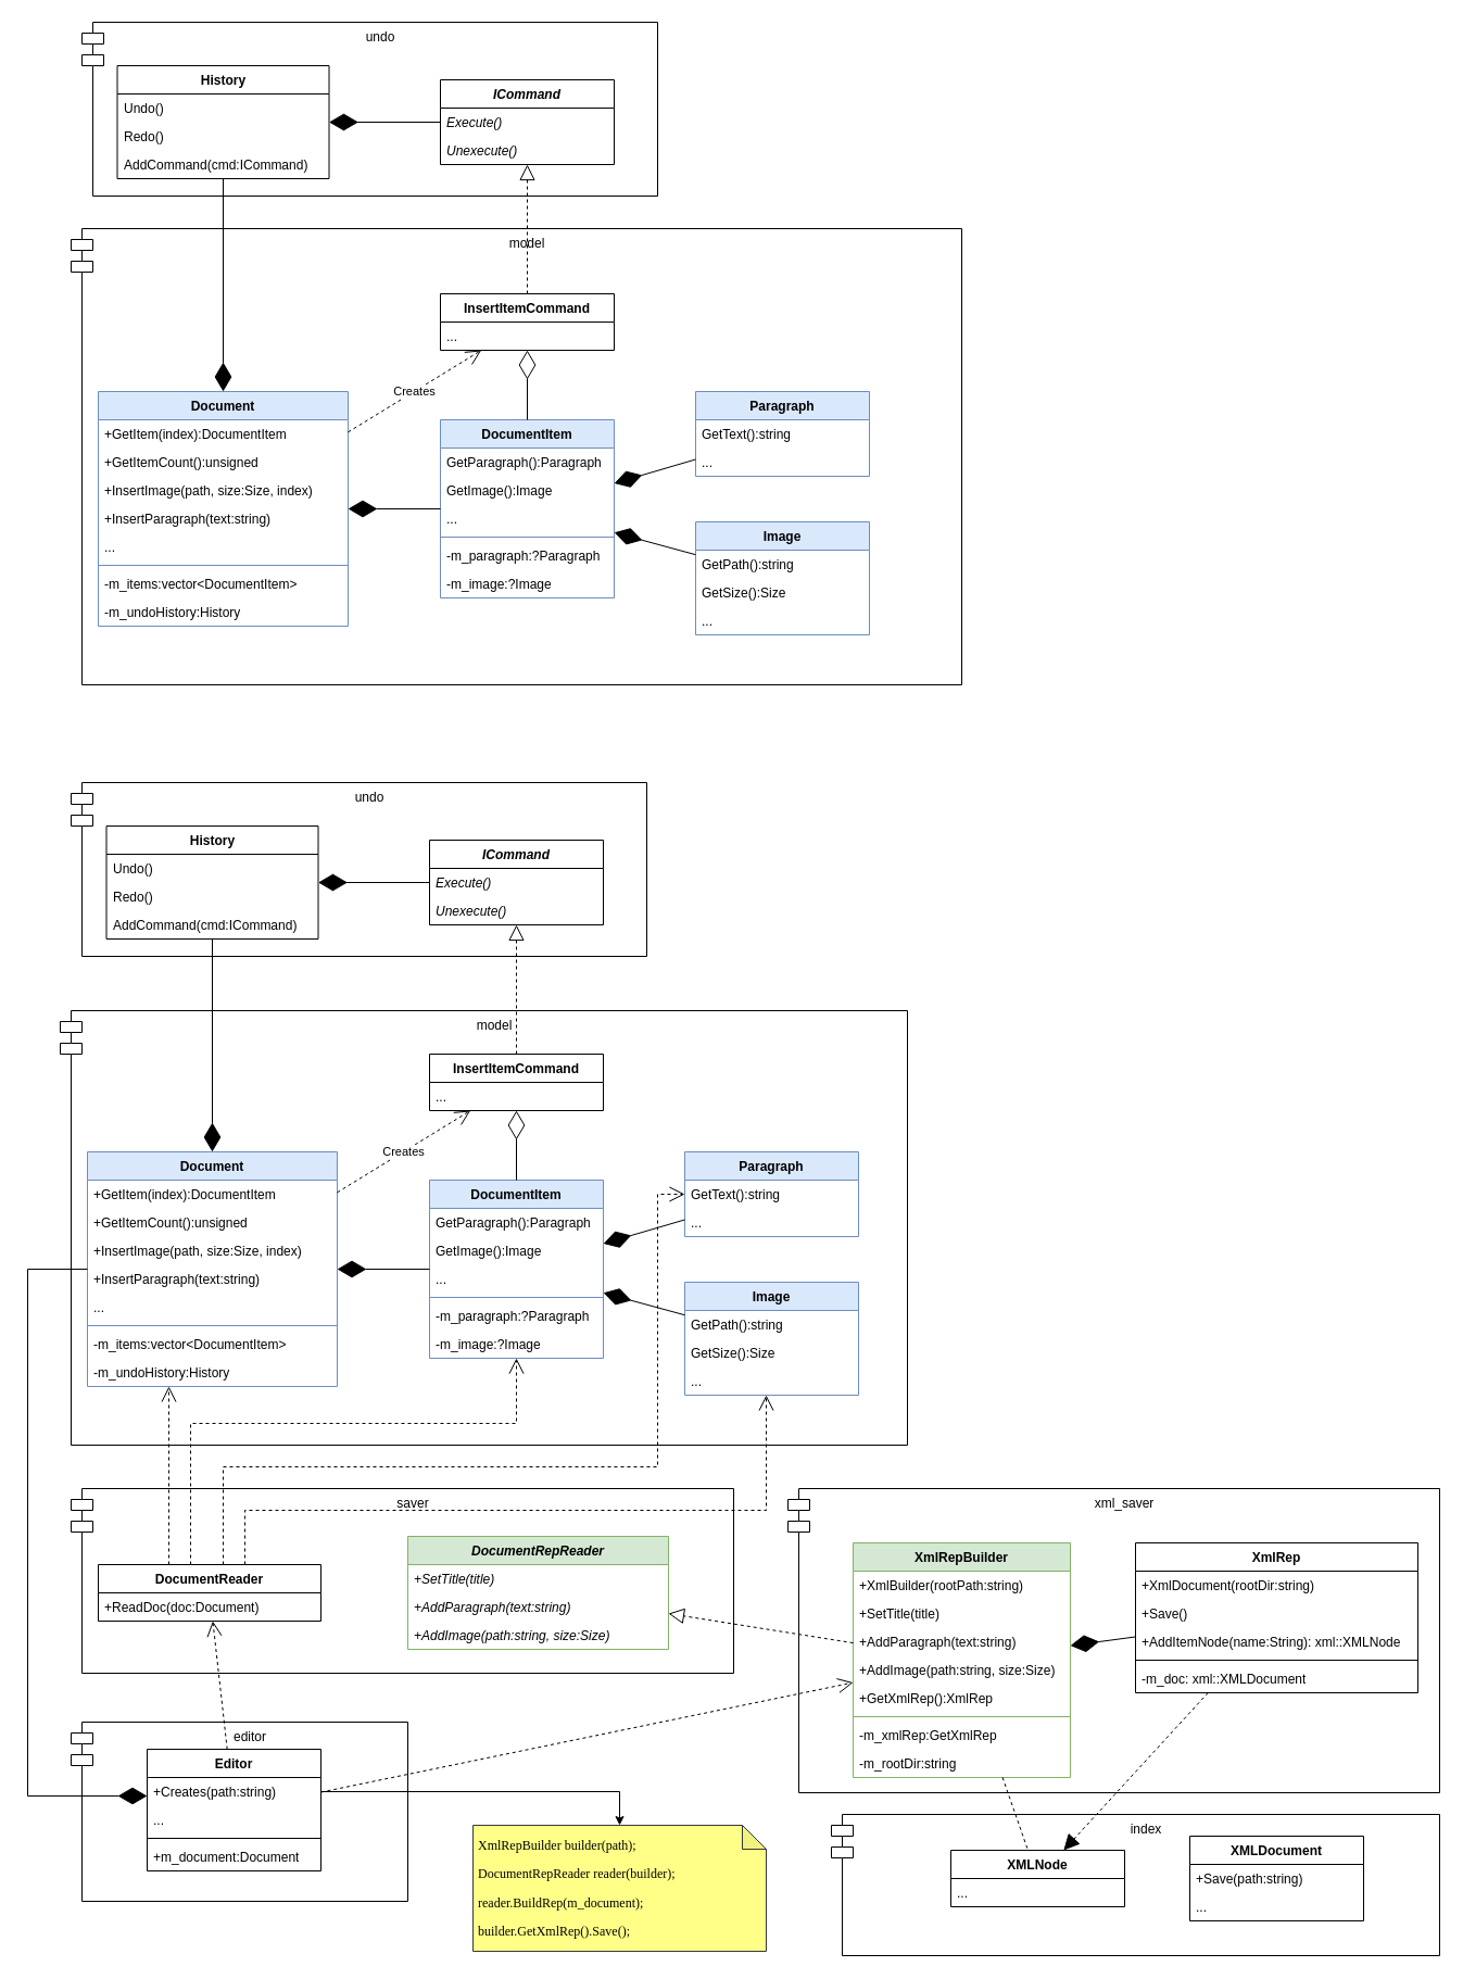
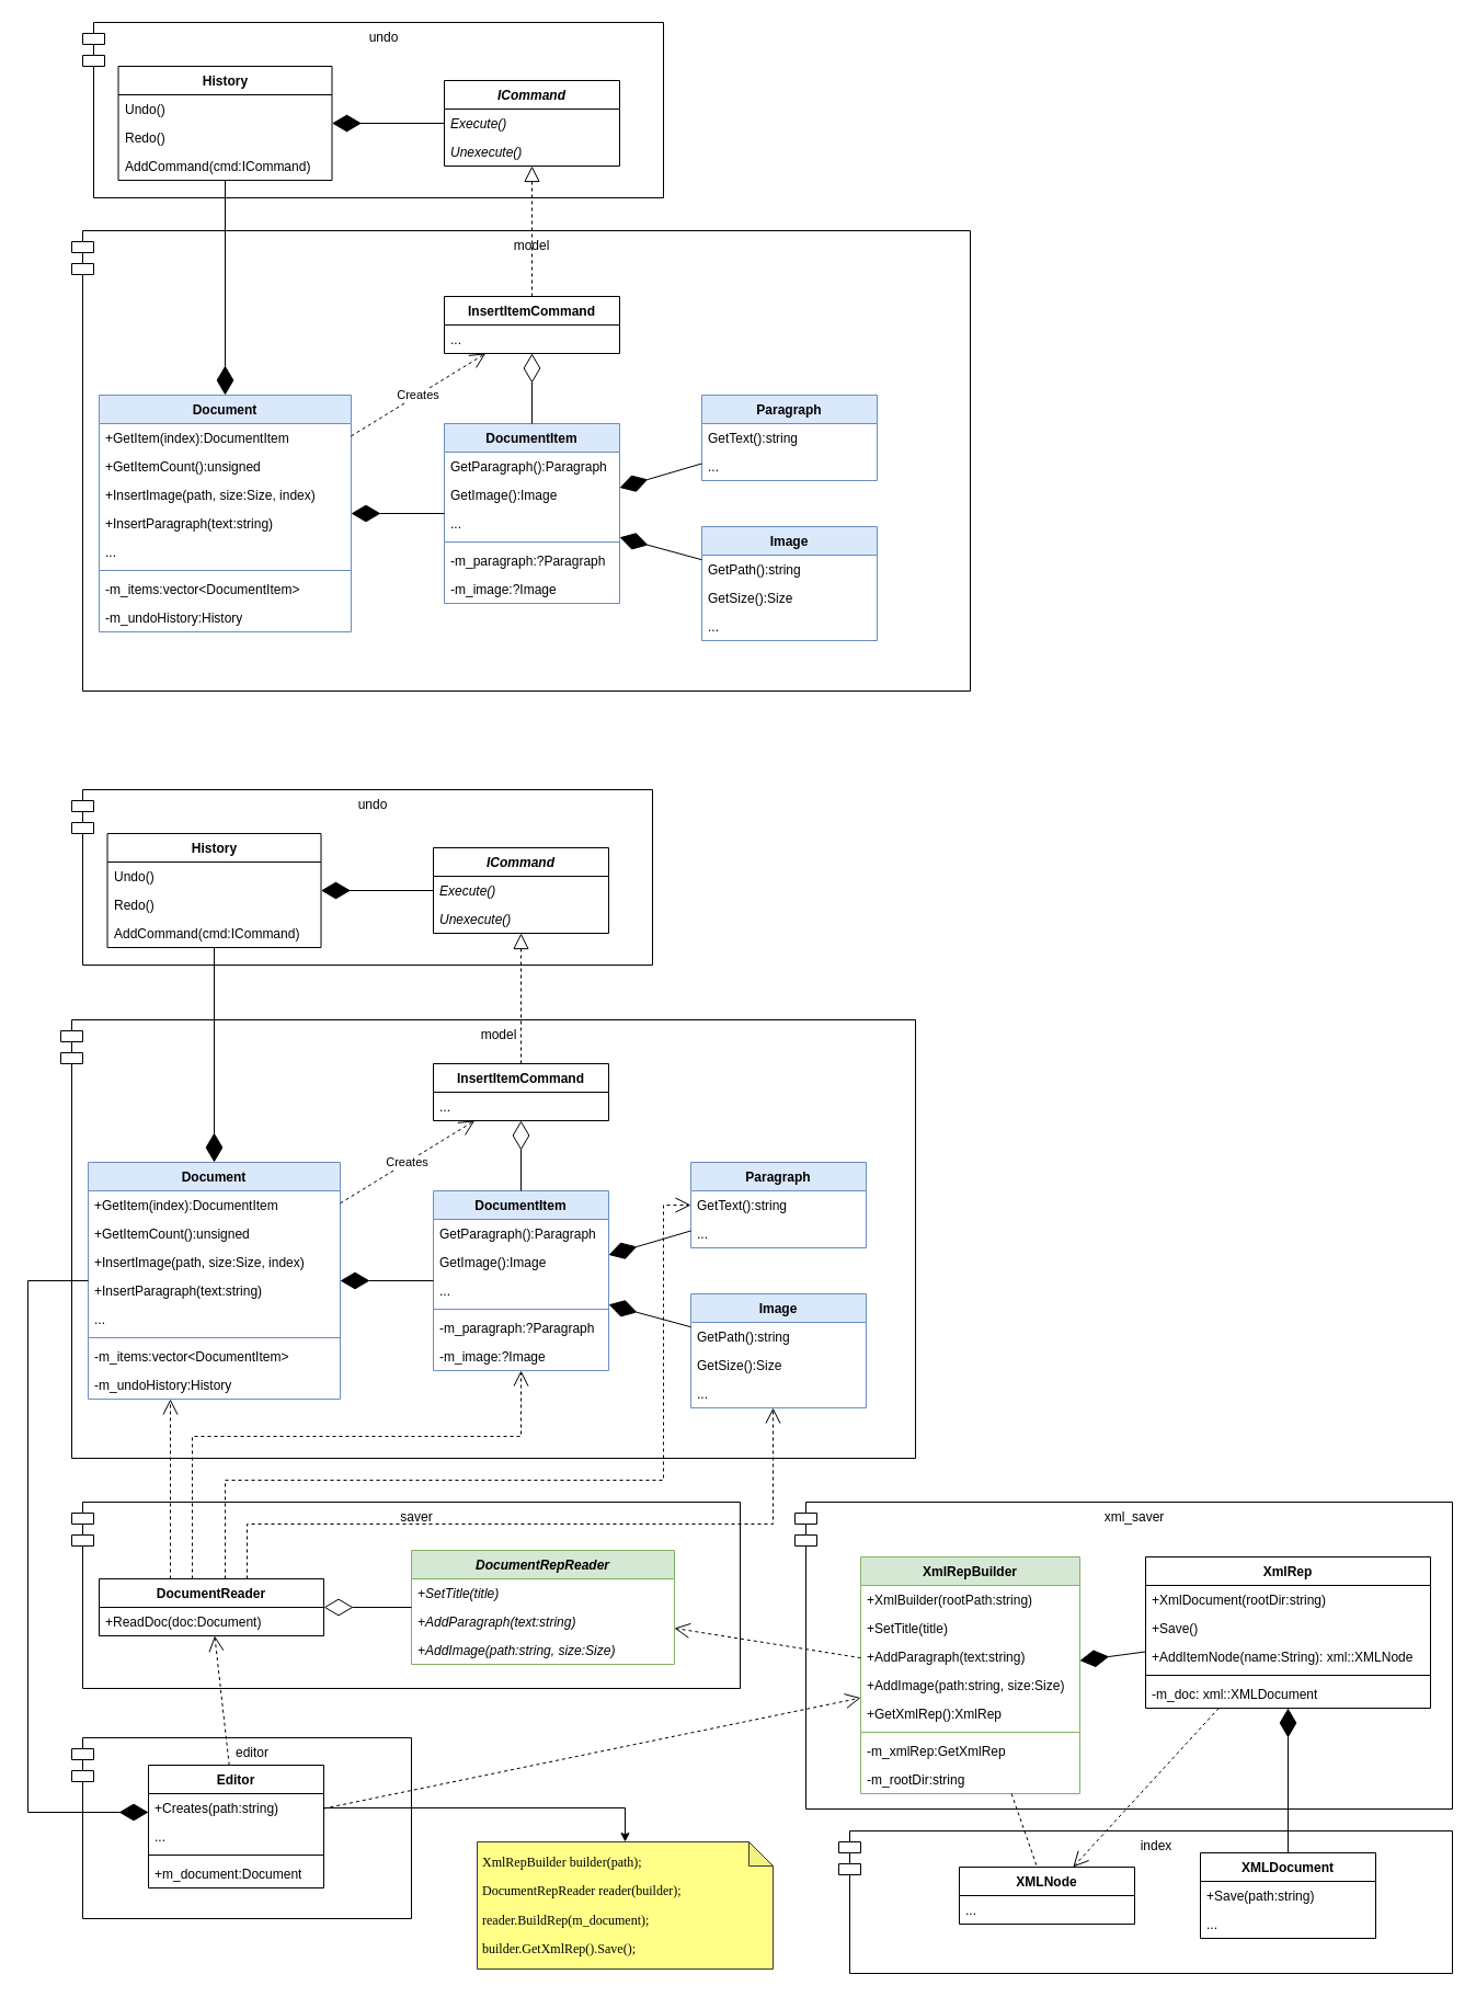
+ <mxCell id="94" value="" style="endArrow=diamondThin;endFill=0;endSize=24;html=1;rounded=0;" edge="1" parent="1" source="90" target="88"><mxGeometry width="160" relative="1" as="geometry"><mxPoint x="250" y="1580" as="sourcePoint" /><mxPoint x="410" y="1580" as="targetPoint" /></mxGeometry></mxCell>
- <mxCell id="109" value="" style="endArrow=block;dashed=1;endFill=0;endSize=12;html=1;rounded=0;" edge="1" parent="1" source="100" target="90"><mxGeometry width="160" relative="1" as="geometry"><mxPoint x="100" y="1640" as="sourcePoint" /><mxPoint x="260" y="1640" as="targetPoint" /></mxGeometry></mxCell>
+ <mxCell id="109" value="" style="endArrow=open;dashed=1;endFill=0;endSize=12;html=1;rounded=0;" edge="1" parent="1" source="100" target="90"><mxGeometry width="160" relative="1" as="geometry"><mxPoint x="100" y="1640" as="sourcePoint" /><mxPoint x="260" y="1640" as="targetPoint" /></mxGeometry></mxCell>
+ <mxCell id="123" value="" style="endArrow=diamondThin;endFill=1;endSize=24;html=1;rounded=0;" edge="1" parent="1" source="118" target="110"><mxGeometry width="160" relative="1" as="geometry"><mxPoint x="1070" y="1780" as="sourcePoint" /><mxPoint x="1230" y="1780" as="targetPoint" /></mxGeometry></mxCell>
- <mxCell id="124" value="" style="endArrow=block;endSize=12;dashed=1;html=1;rounded=0;" edge="1" parent="1" source="110" target="121"><mxGeometry width="160" relative="1" as="geometry"><mxPoint x="1350" y="1730" as="sourcePoint" /><mxPoint x="1510" y="1730" as="targetPoint" /></mxGeometry></mxCell>
+ <mxCell id="124" value="" style="endArrow=open;endSize=12;dashed=1;html=1;rounded=0;" edge="1" parent="1" source="110" target="121"><mxGeometry width="160" relative="1" as="geometry"><mxPoint x="1350" y="1730" as="sourcePoint" /><mxPoint x="1510" y="1730" as="targetPoint" /></mxGeometry></mxCell>
